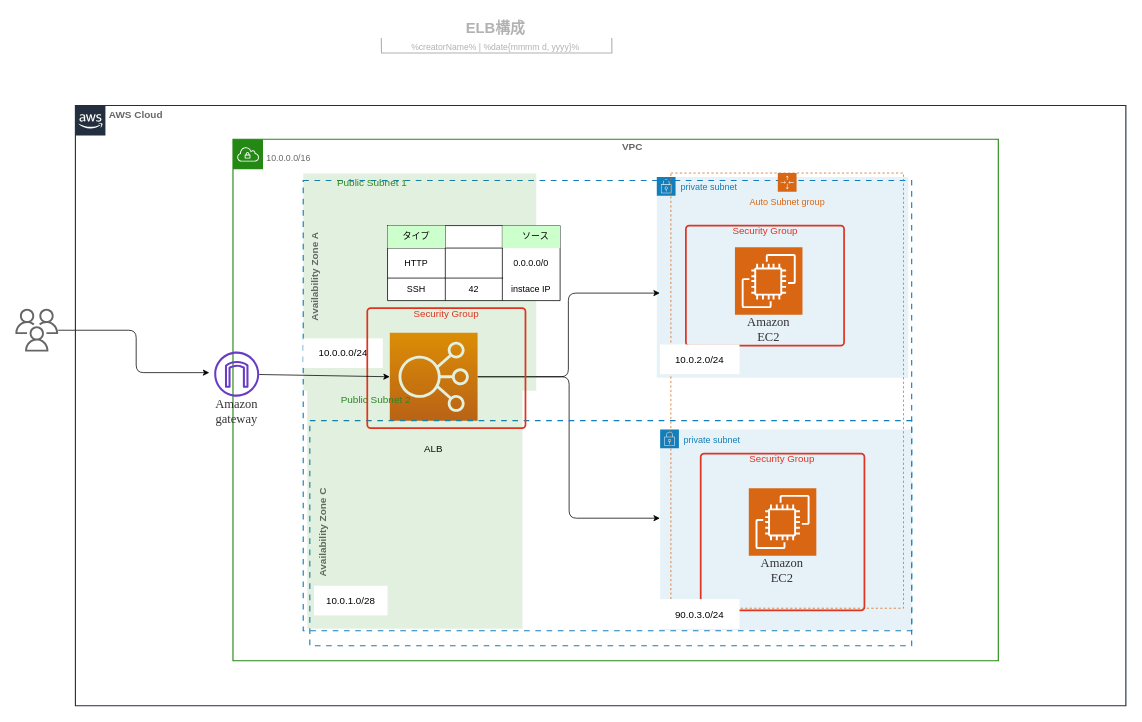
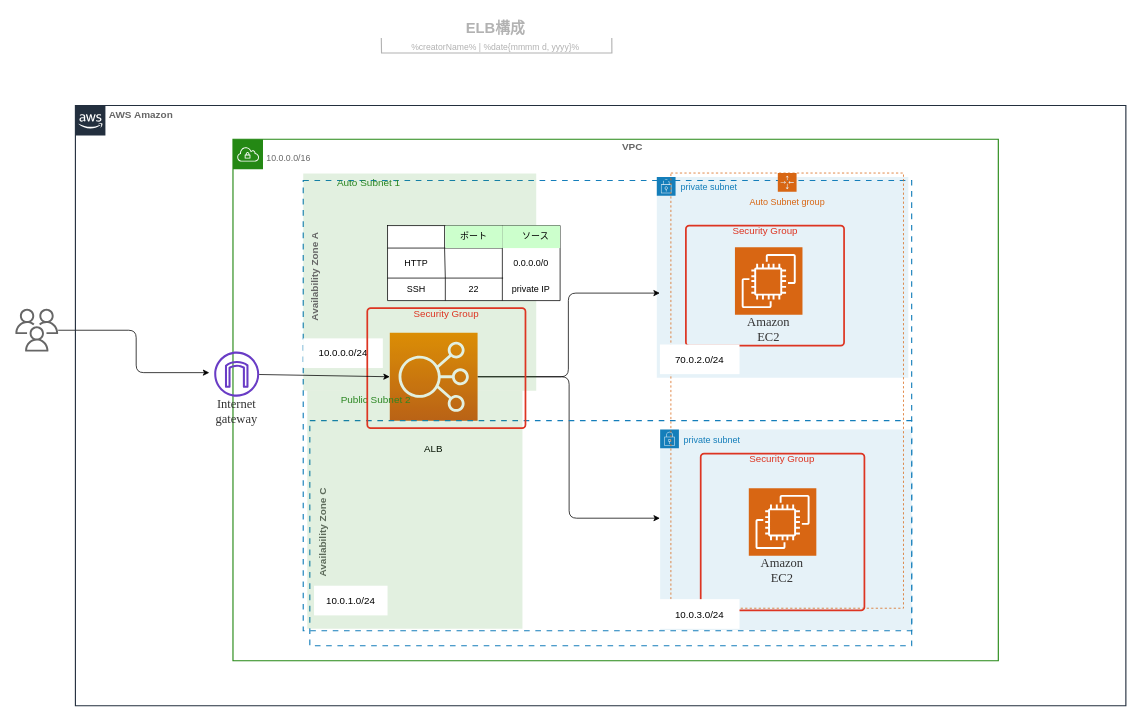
- <mxCell id="5" value="AWS Cloud" style="html=1;overflow=block;blockSpacing=1;whiteSpace=wrap;shape=mxgraph.aws4.group;grIcon=mxgraph.aws4.group_aws_cloud_alt;verticalAlign=top;align=left;grIconSize=40;spacingLeft=45;spacingTop=5;container=1;pointerEvents=0;collapsible=0;recursiveResize=0;fontSize=13.3;fontColor=#666666;fontStyle=1;spacing=0;strokeColor=#232f3e;strokeOpacity=100;fillOpacity=0;fillColor=#000000;strokeWidth=1.5;" parent="1" vertex="1"><mxGeometry x="100" y="140" width="1400" height="800" as="geometry" /></mxCell>
+ <mxCell id="5" value="AWS Amazon" style="html=1;overflow=block;blockSpacing=1;whiteSpace=wrap;shape=mxgraph.aws4.group;grIcon=mxgraph.aws4.group_aws_cloud_alt;verticalAlign=top;align=left;grIconSize=40;spacingLeft=45;spacingTop=5;container=1;pointerEvents=0;collapsible=0;recursiveResize=0;fontSize=13.3;fontColor=#666666;fontStyle=1;spacing=0;strokeColor=#232f3e;strokeOpacity=100;fillOpacity=0;fillColor=#000000;strokeWidth=1.5;" parent="1" vertex="1"><mxGeometry x="100" y="140" width="1400" height="800" as="geometry" /></mxCell>
- <mxCell id="18" value="Public Subnet 1" style="html=1;overflow=block;blockSpacing=1;whiteSpace=wrap;shape=mxgraph.aws4.group;grIcon=mxgraph.aws4.group_security_group;grStroke=0;verticalAlign=top;align=left;grIconSize=40;spacingLeft=45;spacingTop=5;strokeColor=#2C8723;fontColor=#2C8723;fillOpacity=13;fillColor=#248814;container=1;pointerEvents=0;collapsible=0;recursiveResize=0;fontSize=13.3;spacing=0;strokeOpacity=0;strokeWidth=1.5;" parent="16" vertex="1"><mxGeometry y="-9.44" width="310.54" height="289.44" as="geometry" /></mxCell>
+ <mxCell id="18" value="Auto Subnet 1" style="html=1;overflow=block;blockSpacing=1;whiteSpace=wrap;shape=mxgraph.aws4.group;grIcon=mxgraph.aws4.group_security_group;grStroke=0;verticalAlign=top;align=left;grIconSize=40;spacingLeft=45;spacingTop=5;strokeColor=#2C8723;fontColor=#2C8723;fillOpacity=13;fillColor=#248814;container=1;pointerEvents=0;collapsible=0;recursiveResize=0;fontSize=13.3;spacing=0;strokeOpacity=0;strokeWidth=1.5;" parent="16" vertex="1"><mxGeometry y="-9.44" width="310.54" height="289.44" as="geometry" /></mxCell>
- <mxCell id="31" value="タイプ" style="shape=partialRectangle;html=1;whiteSpace=wrap;connectable=0;fillColor=#CCFFCC;top=0;left=0;bottom=0;right=0;overflow=hidden;pointerEvents=1;" parent="30" vertex="1"><mxGeometry width="77" height="30" as="geometry"><mxRectangle width="77" height="30" as="alternateBounds" /></mxGeometry></mxCell>
+ <mxCell id="32" value="ポート" style="shape=partialRectangle;html=1;whiteSpace=wrap;connectable=0;fillColor=#CCFFCC;top=0;left=0;bottom=0;right=0;overflow=hidden;pointerEvents=1;" parent="30" vertex="1"><mxGeometry x="77" width="76" height="30" as="geometry"><mxRectangle width="76" height="30" as="alternateBounds" /></mxGeometry></mxCell>
- <mxCell id="39" value="42" style="shape=partialRectangle;html=1;whiteSpace=wrap;connectable=0;fillColor=none;top=0;left=0;bottom=0;right=0;overflow=hidden;pointerEvents=1;" parent="37" vertex="1"><mxGeometry x="77" width="76" height="30" as="geometry"><mxRectangle width="76" height="30" as="alternateBounds" /></mxGeometry></mxCell>
+ <mxCell id="39" value="22" style="shape=partialRectangle;html=1;whiteSpace=wrap;connectable=0;fillColor=none;top=0;left=0;bottom=0;right=0;overflow=hidden;pointerEvents=1;" parent="37" vertex="1"><mxGeometry x="77" width="76" height="30" as="geometry"><mxRectangle width="76" height="30" as="alternateBounds" /></mxGeometry></mxCell>
- <mxCell id="40" value="instace IP" style="shape=partialRectangle;html=1;whiteSpace=wrap;connectable=0;fillColor=none;top=0;left=0;bottom=0;right=0;overflow=hidden;pointerEvents=1;" parent="37" vertex="1"><mxGeometry x="153" width="77" height="30" as="geometry"><mxRectangle width="77" height="30" as="alternateBounds" /></mxGeometry></mxCell>
+ <mxCell id="40" value="private IP" style="shape=partialRectangle;html=1;whiteSpace=wrap;connectable=0;fillColor=none;top=0;left=0;bottom=0;right=0;overflow=hidden;pointerEvents=1;" parent="37" vertex="1"><mxGeometry x="153" width="77" height="30" as="geometry"><mxRectangle width="77" height="30" as="alternateBounds" /></mxGeometry></mxCell>
- <mxCell id="24" value="10.0.2.0/24" style="html=1;overflow=block;blockSpacing=1;whiteSpace=wrap;fontSize=13;spacing=3.8;strokeOpacity=100;fillOpacity=100;fillColor=#ffffff;strokeWidth=0.8;strokeColor=none;" parent="5" vertex="1"><mxGeometry x="778.999" y="318.467" width="106.078" height="39.535" as="geometry" /></mxCell>
+ <mxCell id="24" value="70.0.2.0/24" style="html=1;overflow=block;blockSpacing=1;whiteSpace=wrap;fontSize=13;spacing=3.8;strokeOpacity=100;fillOpacity=100;fillColor=#ffffff;strokeWidth=0.8;strokeColor=none;" parent="5" vertex="1"><mxGeometry x="778.999" y="318.467" width="106.078" height="39.535" as="geometry" /></mxCell>
- <mxCell id="41" value="Amazon gateway" style="html=1;overflow=block;blockSpacing=1;whiteSpace=wrap;shape=mxgraph.aws4.internet_gateway;labelPosition=center;verticalLabelPosition=bottom;align=center;verticalAlign=top;pointerEvents=1;fontSize=16.7;fontFamily=Lucid JP;fontColor=#333333;spacing=0;strokeColor=#5e5e5e;strokeOpacity=100;rounded=1;absoluteArcSize=1;arcSize=9;fillColor=#693cc5;strokeWidth=2.3;" parent="5" vertex="1"><mxGeometry x="180" y="328" width="70" height="60" as="geometry" /></mxCell>
+ <mxCell id="41" value="Internet gateway" style="html=1;overflow=block;blockSpacing=1;whiteSpace=wrap;shape=mxgraph.aws4.internet_gateway;labelPosition=center;verticalLabelPosition=bottom;align=center;verticalAlign=top;pointerEvents=1;fontSize=16.7;fontFamily=Lucid JP;fontColor=#333333;spacing=0;strokeColor=#5e5e5e;strokeOpacity=100;rounded=1;absoluteArcSize=1;arcSize=9;fillColor=#693cc5;strokeWidth=2.3;" parent="5" vertex="1"><mxGeometry x="180" y="328" width="70" height="60" as="geometry" /></mxCell>
- <mxCell id="43" value="10.0.1.0/28" style="html=1;overflow=block;blockSpacing=1;whiteSpace=wrap;fontSize=13;spacing=3.8;strokeOpacity=100;fillOpacity=100;fillColor=#ffffff;strokeWidth=0.8;strokeColor=none;" parent="5" vertex="1"><mxGeometry x="318.046" y="639.997" width="97.959" height="39.535" as="geometry" /></mxCell>
+ <mxCell id="43" value="10.0.1.0/24" style="html=1;overflow=block;blockSpacing=1;whiteSpace=wrap;fontSize=13;spacing=3.8;strokeOpacity=100;fillOpacity=100;fillColor=#ffffff;strokeWidth=0.8;strokeColor=none;" parent="5" vertex="1"><mxGeometry x="318.046" y="639.997" width="97.959" height="39.535" as="geometry" /></mxCell>
- <mxCell id="25" value="90.0.3.0/24" style="html=1;overflow=block;blockSpacing=1;whiteSpace=wrap;fontSize=13;spacing=3.8;strokeOpacity=100;fillOpacity=100;fillColor=#ffffff;strokeWidth=0.8;strokeColor=none;" parent="5" vertex="1"><mxGeometry x="778.999" y="657.907" width="106.078" height="39.535" as="geometry" /></mxCell>
+ <mxCell id="25" value="10.0.3.0/24" style="html=1;overflow=block;blockSpacing=1;whiteSpace=wrap;fontSize=13;spacing=3.8;strokeOpacity=100;fillOpacity=100;fillColor=#ffffff;strokeWidth=0.8;strokeColor=none;" parent="5" vertex="1"><mxGeometry x="778.999" y="657.907" width="106.078" height="39.535" as="geometry" /></mxCell>
